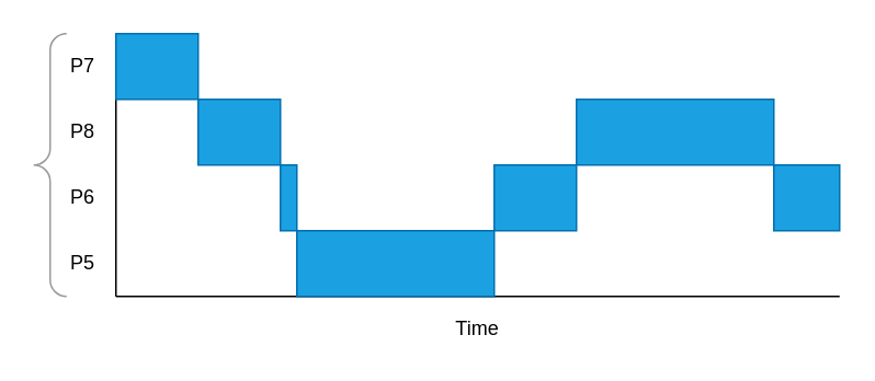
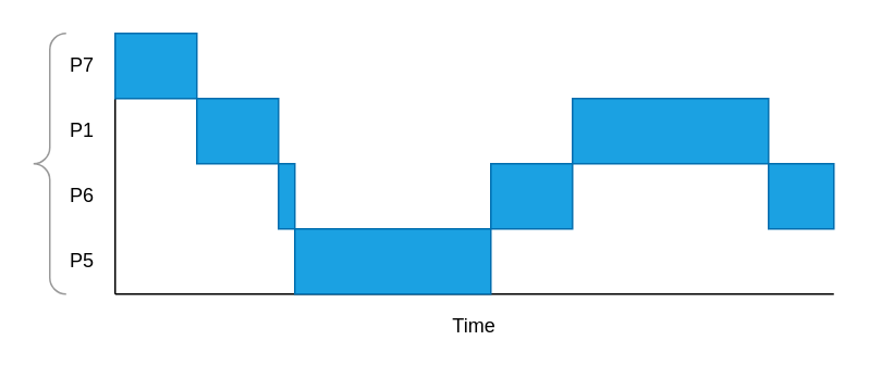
- <mxCell id="6" value="P8" style="text;html=1;strokeColor=none;fillColor=none;align=center;verticalAlign=middle;whiteSpace=wrap;rounded=0;" vertex="1" parent="1"><mxGeometry x="30" y="70" width="40" height="20" as="geometry" /></mxCell>
+ <mxCell id="6" value="P1" style="text;html=1;strokeColor=none;fillColor=none;align=center;verticalAlign=middle;whiteSpace=wrap;rounded=0;" vertex="1" parent="1"><mxGeometry x="30" y="70" width="40" height="20" as="geometry" /></mxCell>
